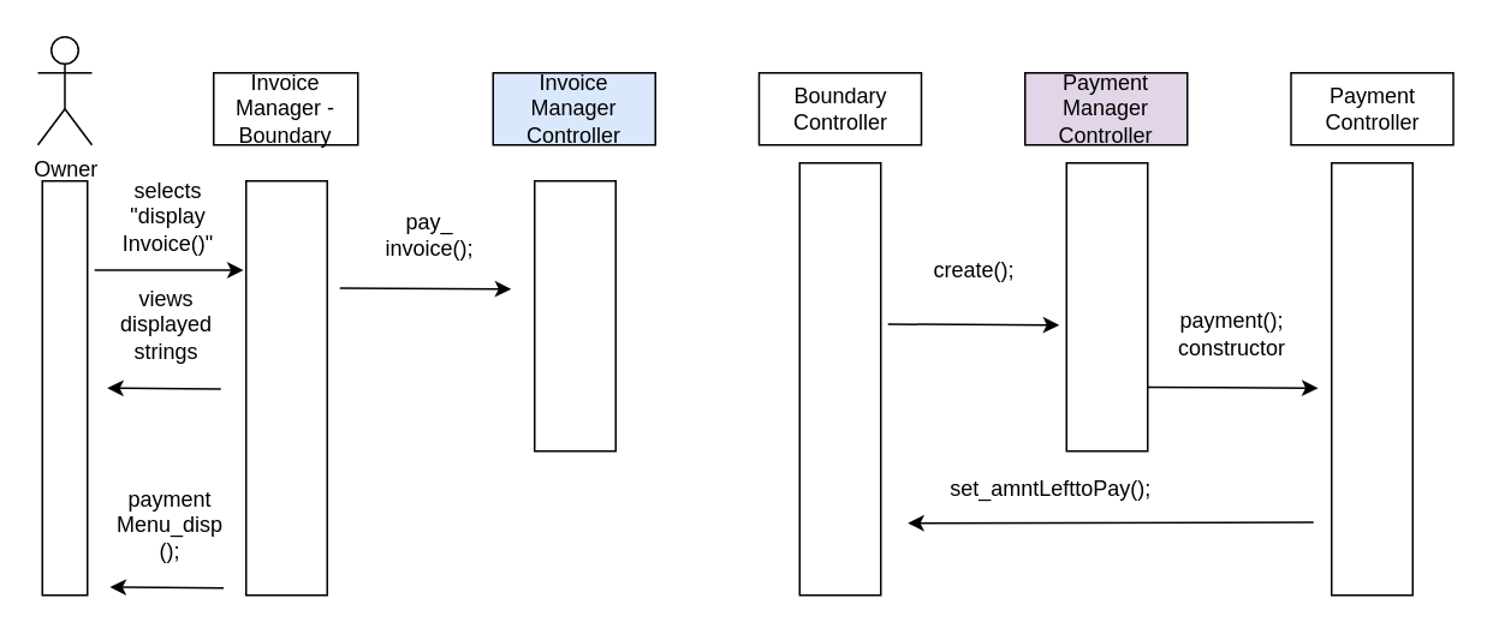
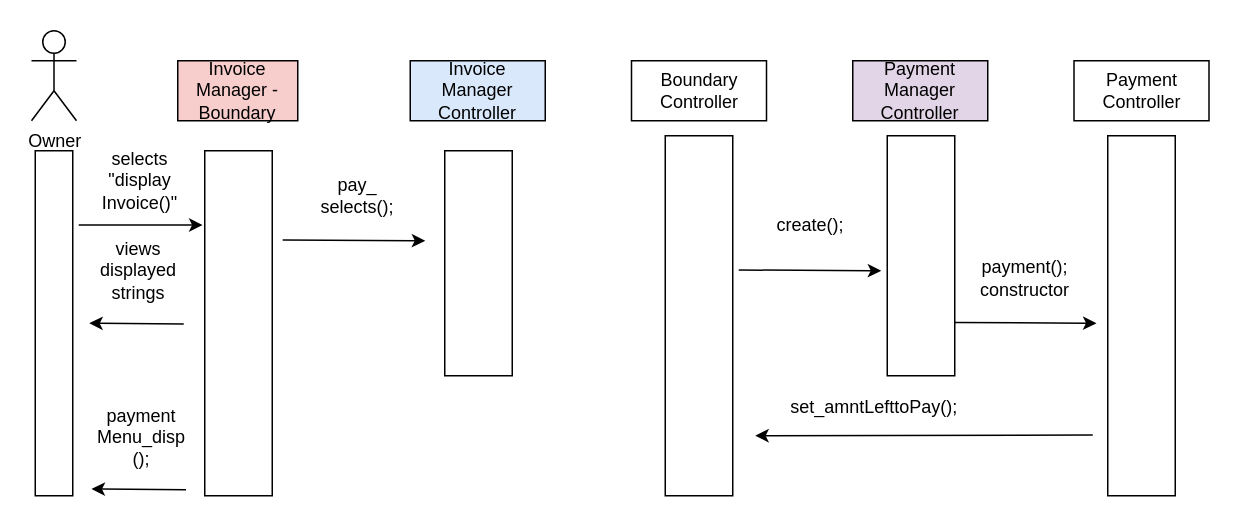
- <mxCell id="3" value="Invoice Manager - Boundary" style="rounded=0;whiteSpace=wrap;html=1;" parent="1" vertex="1"><mxGeometry x="118" y="40" width="80" height="40" as="geometry" /></mxCell>
+ <mxCell id="3" value="Invoice Manager - Boundary" style="rounded=0;whiteSpace=wrap;html=1;fillColor=#f8cecc;" parent="1" vertex="1"><mxGeometry x="118" y="40" width="80" height="40" as="geometry" /></mxCell>
- <mxCell id="14" value="pay_&lt;br&gt;invoice();" style="text;html=1;strokeColor=none;fillColor=none;align=center;verticalAlign=middle;whiteSpace=wrap;rounded=0;" vertex="1" parent="1"><mxGeometry x="209" y="110" width="58" height="40" as="geometry" /></mxCell>
+ <mxCell id="14" value="pay_&lt;br&gt;selects();" style="text;html=1;strokeColor=none;fillColor=none;align=center;verticalAlign=middle;whiteSpace=wrap;rounded=0;" vertex="1" parent="1"><mxGeometry x="209" y="110" width="58" height="40" as="geometry" /></mxCell>
